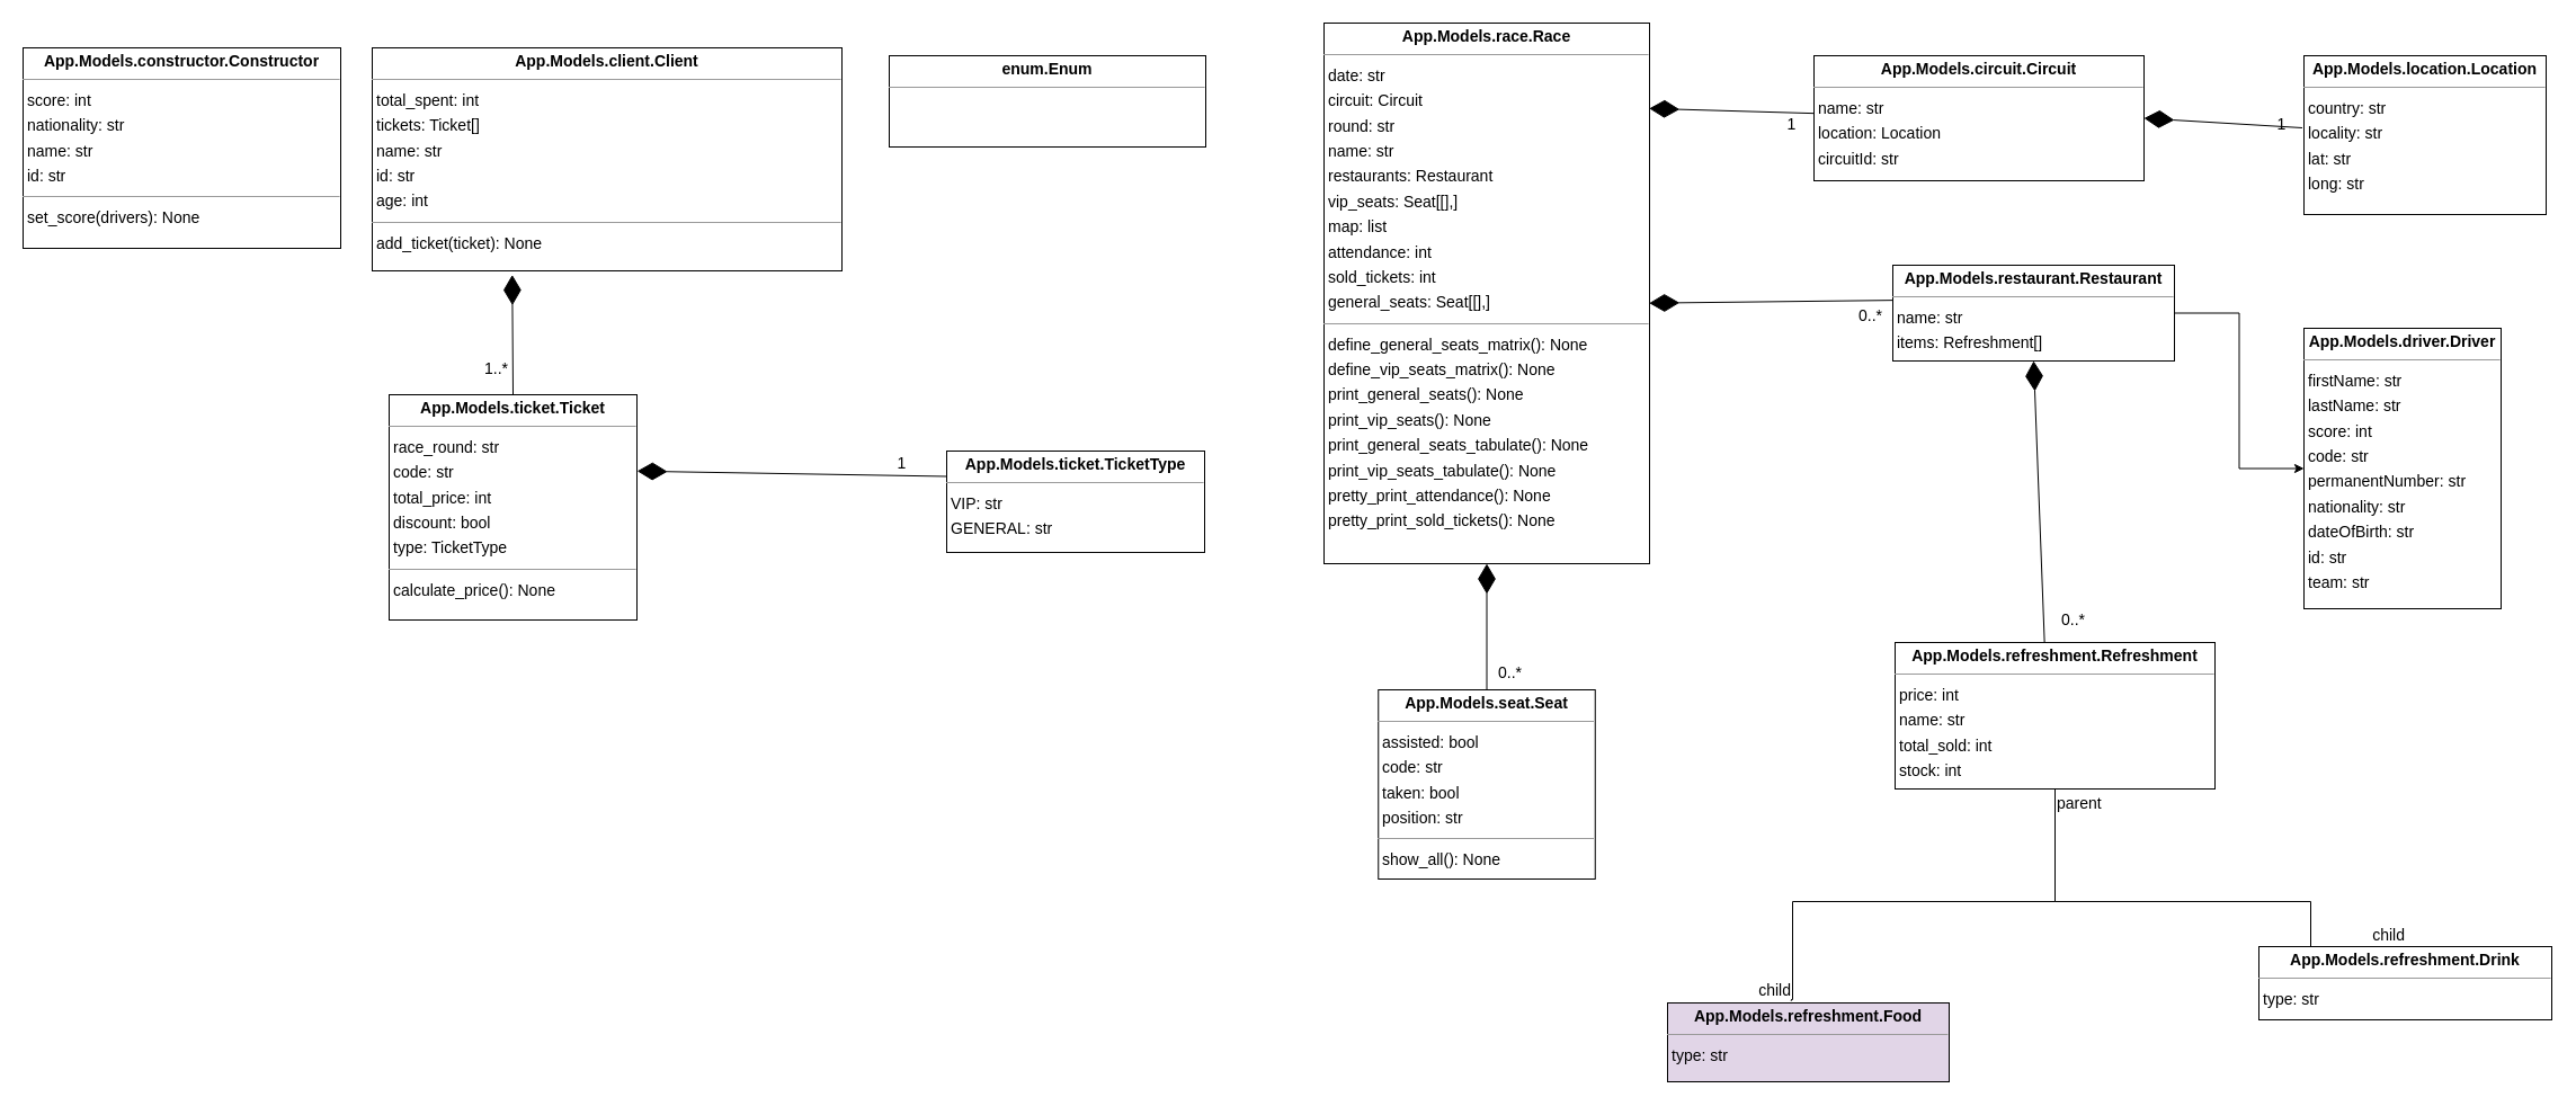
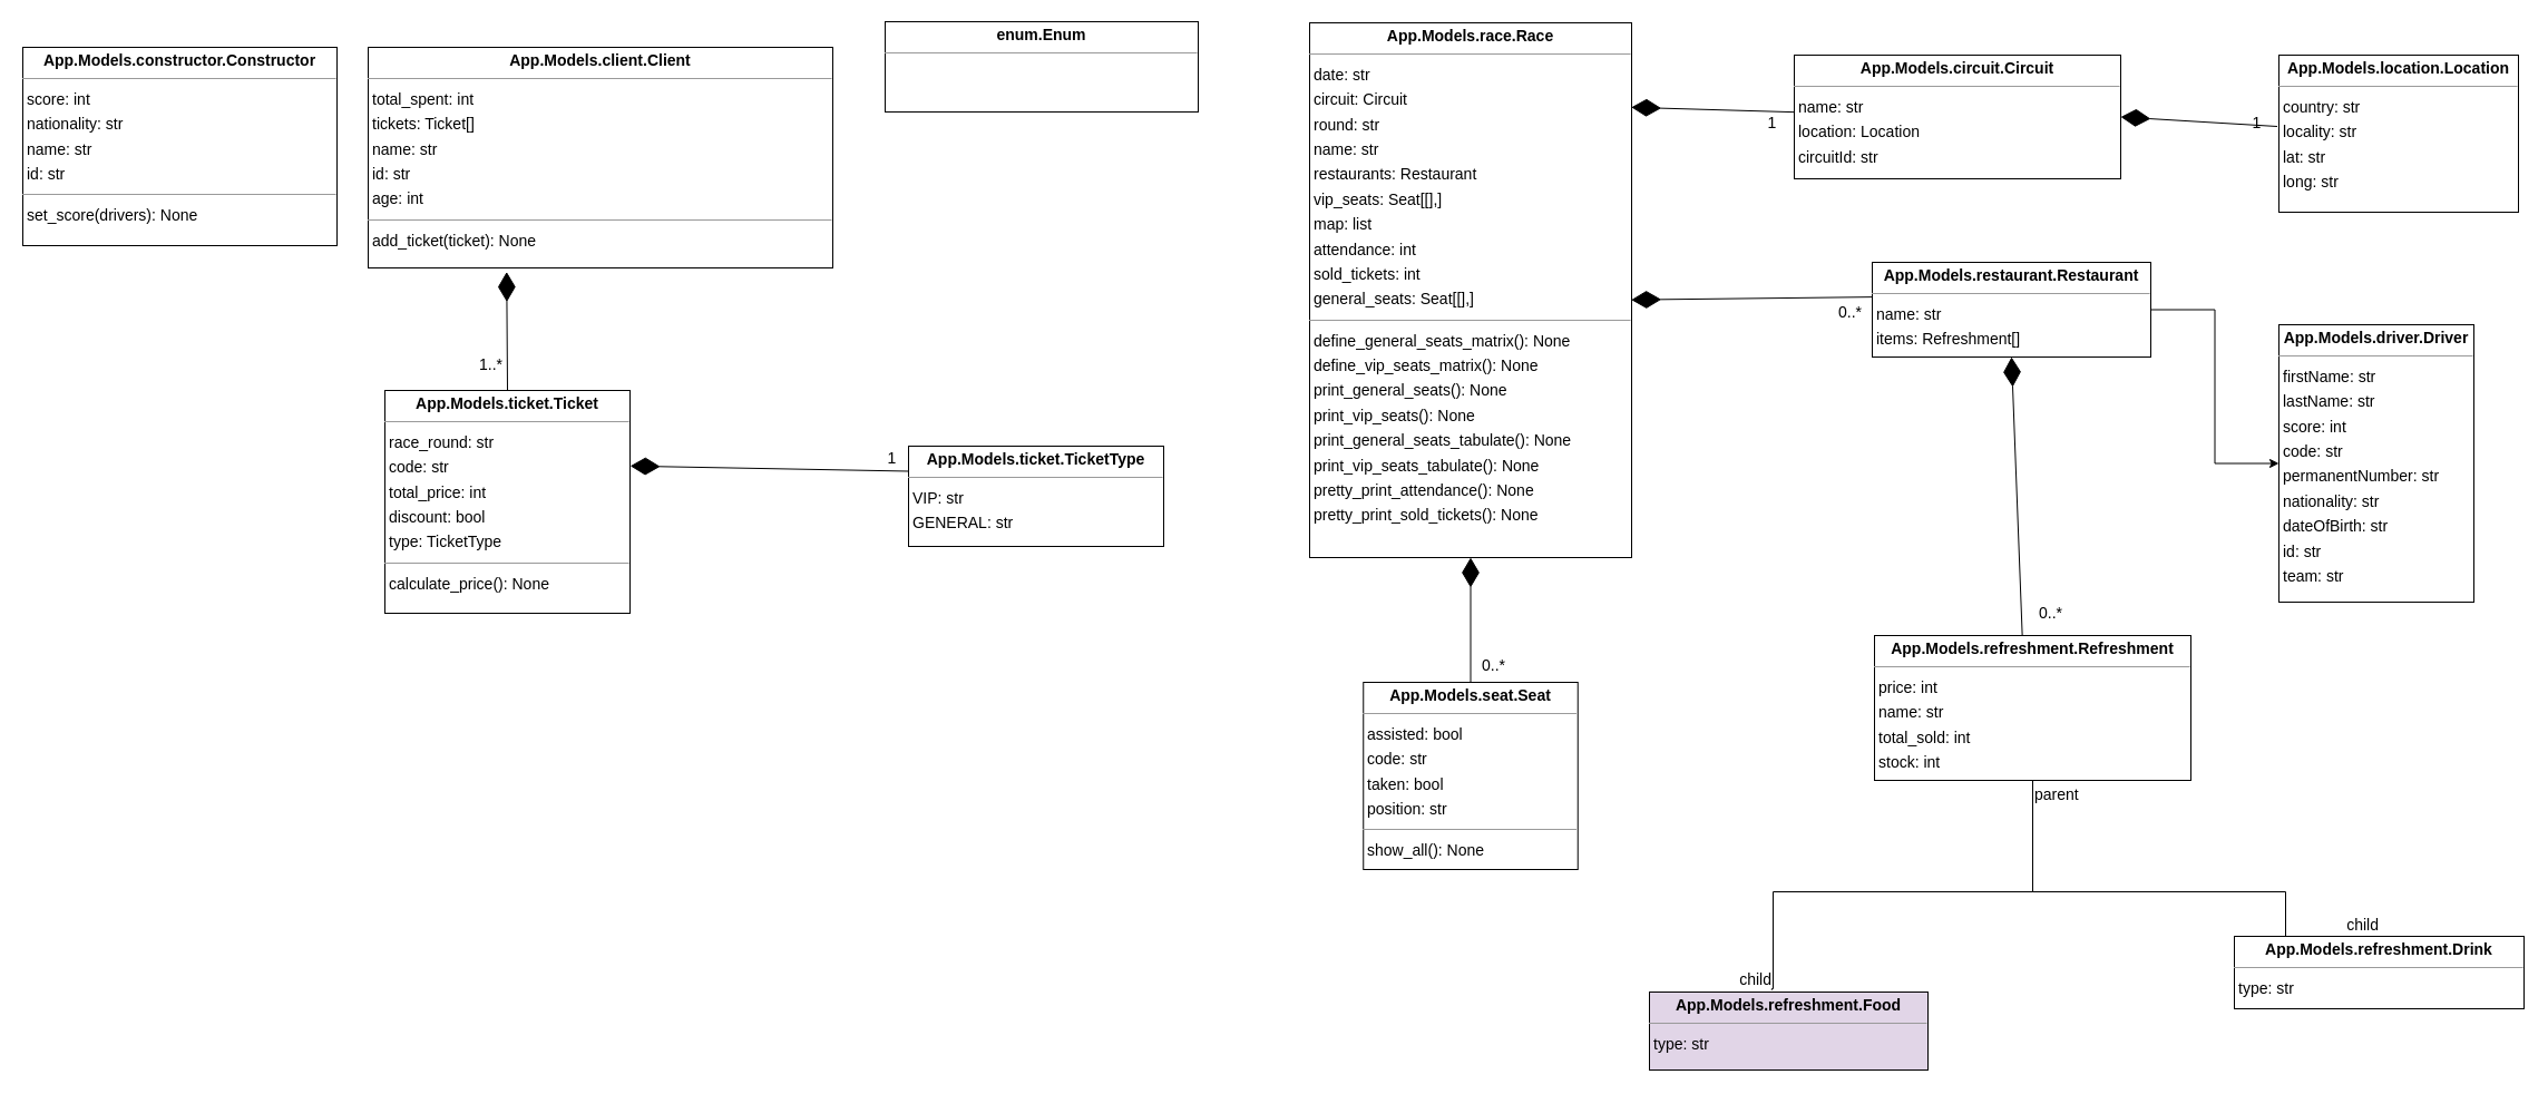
- <mxCell id="16" value="&lt;p style=&quot;margin:0px;margin-top:4px;text-align:center;&quot;&gt;&lt;b&gt;enum.Enum&lt;/b&gt;&lt;/p&gt;&lt;hr size=&quot;1&quot;&gt;&lt;p style=&quot;margin:0 0 0 4px;line-height:1.6;&quot;&gt;&lt;br&gt;&lt;/p&gt;" style="verticalAlign=top;align=left;overflow=fill;fontSize=14;fontFamily=Helvetica;html=1;rounded=0;shadow=0;comic=0;labelBackgroundColor=none;strokeWidth=1;" parent="1" vertex="1"><mxGeometry x="789" y="49" width="281" height="81" as="geometry" /></mxCell>
+ <mxCell id="16" value="&lt;p style=&quot;margin:0px;margin-top:4px;text-align:center;&quot;&gt;&lt;b&gt;enum.Enum&lt;/b&gt;&lt;/p&gt;&lt;hr size=&quot;1&quot;&gt;&lt;p style=&quot;margin:0 0 0 4px;line-height:1.6;&quot;&gt;&lt;br&gt;&lt;/p&gt;" style="verticalAlign=top;align=left;overflow=fill;fontSize=14;fontFamily=Helvetica;html=1;rounded=0;shadow=0;comic=0;labelBackgroundColor=none;strokeWidth=1;" parent="1" vertex="1"><mxGeometry x="794" y="19" width="281" height="81" as="geometry" /></mxCell>
- <mxCell id="15" value="&lt;p style=&quot;margin:0px;margin-top:4px;text-align:center;&quot;&gt;&lt;b&gt;App.Models.ticket.TicketType&lt;/b&gt;&lt;/p&gt;&lt;hr size=&quot;1&quot;&gt;&lt;p style=&quot;margin:0 0 0 4px;line-height:1.6;&quot;&gt; VIP: str&lt;br&gt; GENERAL: str&lt;/p&gt;" style="verticalAlign=top;align=left;overflow=fill;fontSize=14;fontFamily=Helvetica;html=1;rounded=0;shadow=0;comic=0;labelBackgroundColor=none;strokeWidth=1;" parent="1" vertex="1"><mxGeometry x="840" y="400" width="229" height="90" as="geometry" /></mxCell>
+ <mxCell id="15" value="&lt;p style=&quot;margin:0px;margin-top:4px;text-align:center;&quot;&gt;&lt;b&gt;App.Models.ticket.TicketType&lt;/b&gt;&lt;/p&gt;&lt;hr size=&quot;1&quot;&gt;&lt;p style=&quot;margin:0 0 0 4px;line-height:1.6;&quot;&gt; VIP: str&lt;br&gt; GENERAL: str&lt;/p&gt;" style="verticalAlign=top;align=left;overflow=fill;fontSize=14;fontFamily=Helvetica;html=1;rounded=0;shadow=0;comic=0;labelBackgroundColor=none;strokeWidth=1;" parent="1" vertex="1"><mxGeometry x="815" y="400" width="229" height="90" as="geometry" /></mxCell>
